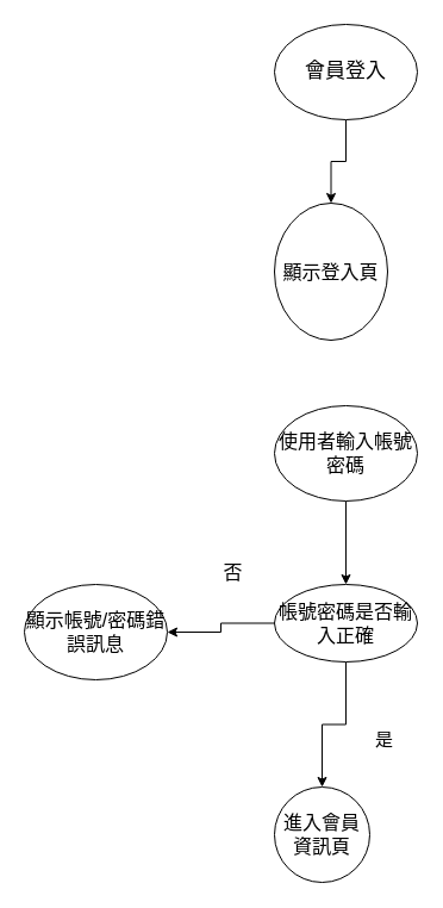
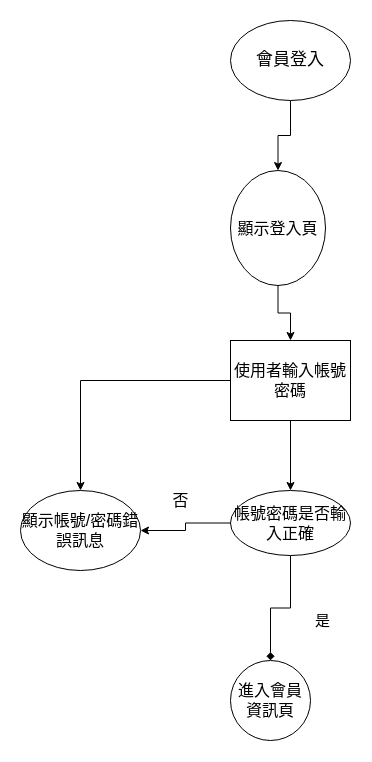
+ <mxCell id="4" value="" style="edgeStyle=orthogonalEdgeStyle;rounded=0;orthogonalLoop=1;jettySize=auto;html=1;" edge="1" parent="1" source="5" target="8"><mxGeometry relative="1" as="geometry" /></mxCell>
+ <mxCell id="7" style="edgeStyle=orthogonalEdgeStyle;rounded=0;orthogonalLoop=1;jettySize=auto;html=1;exitX=0;exitY=0.5;exitDx=0;exitDy=0;" edge="1" parent="1" source="8" target="13"><mxGeometry relative="1" as="geometry" /></mxCell>
- <mxCell id="8" value="&lt;font style=&quot;font-size: 16px&quot;&gt;使用者輸入帳號密碼&lt;/font&gt;" style="ellipse;whiteSpace=wrap;html=1;" vertex="1" parent="1"><mxGeometry x="230" y="340" width="120" height="80" as="geometry" /></mxCell>
+ <mxCell id="8" value="&lt;font style=&quot;font-size: 16px&quot;&gt;使用者輸入帳號密碼&lt;/font&gt;" style="whiteSpace=wrap;html=1;rounded=0;" vertex="1" parent="1"><mxGeometry x="230" y="340" width="120" height="80" as="geometry" /></mxCell>
- <mxCell id="14" value="&lt;font style=&quot;font-size: 16px&quot;&gt;否&lt;/font&gt;" style="text;html=1;align=center;verticalAlign=middle;resizable=0;points=[];autosize=1;" vertex="1" parent="1"><mxGeometry x="180" y="470" width="30" height="20" as="geometry" /></mxCell>
+ <mxCell id="14" value="&lt;font style=&quot;font-size: 16px&quot;&gt;否&lt;/font&gt;" style="text;html=1;align=center;verticalAlign=middle;resizable=0;points=[];autosize=1;" vertex="1" parent="1"><mxGeometry x="165" y="490" width="30" height="20" as="geometry" /></mxCell>
- <mxCell id="9" value="" style="edgeStyle=orthogonalEdgeStyle;rounded=0;orthogonalLoop=1;jettySize=auto;html=1;" edge="1" parent="1" source="11" target="12"><mxGeometry relative="1" as="geometry" /></mxCell>
+ <mxCell id="9" value="" style="edgeStyle=orthogonalEdgeStyle;rounded=0;orthogonalLoop=1;jettySize=auto;html=1;endArrow=diamond;" edge="1" parent="1" source="11" target="12"><mxGeometry relative="1" as="geometry" /></mxCell>
